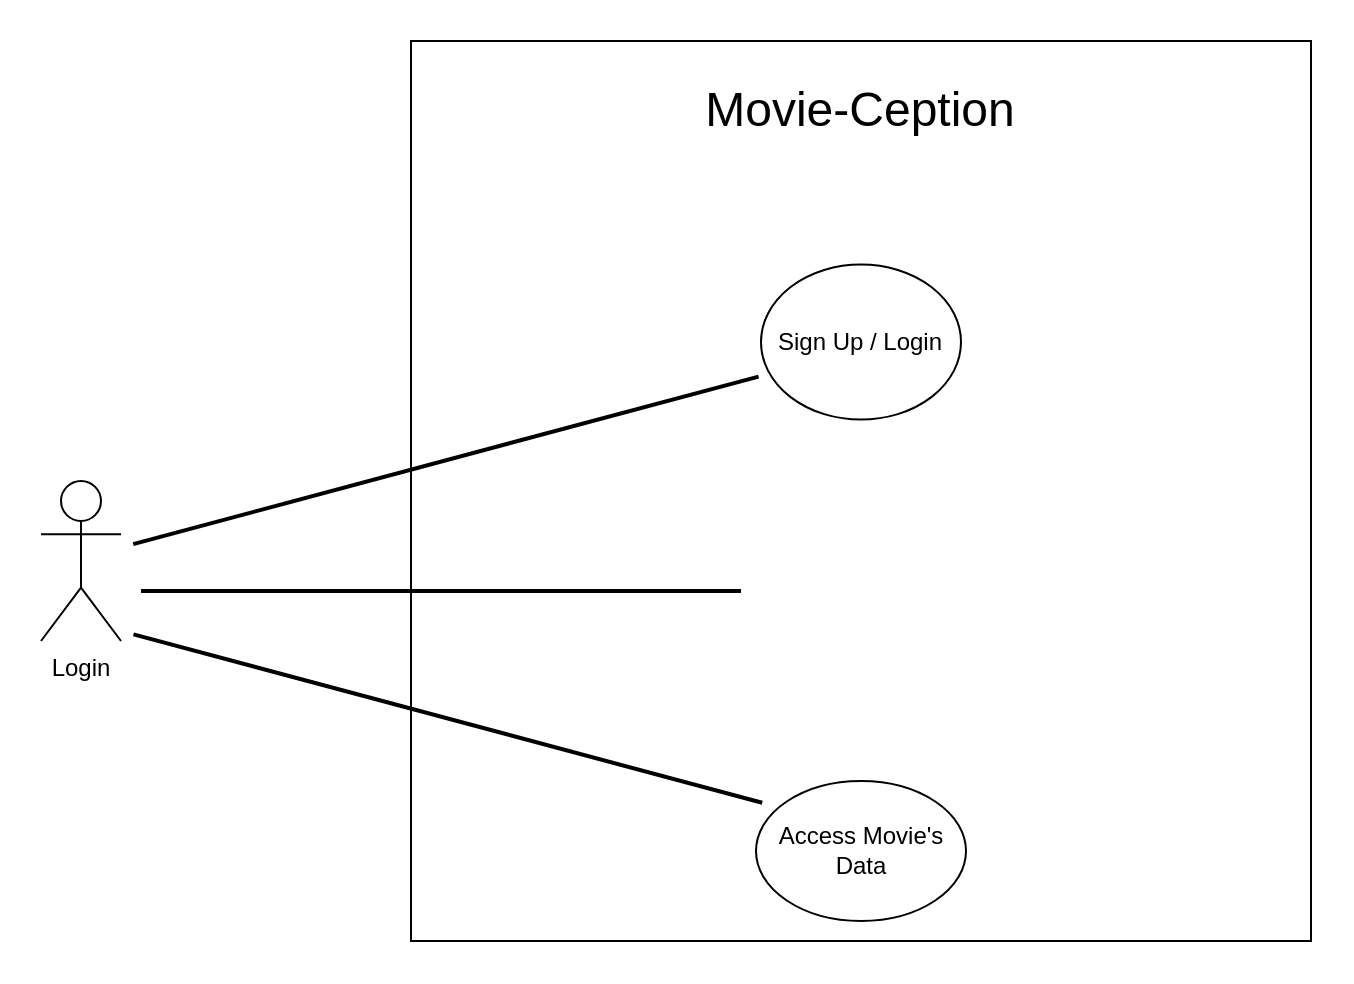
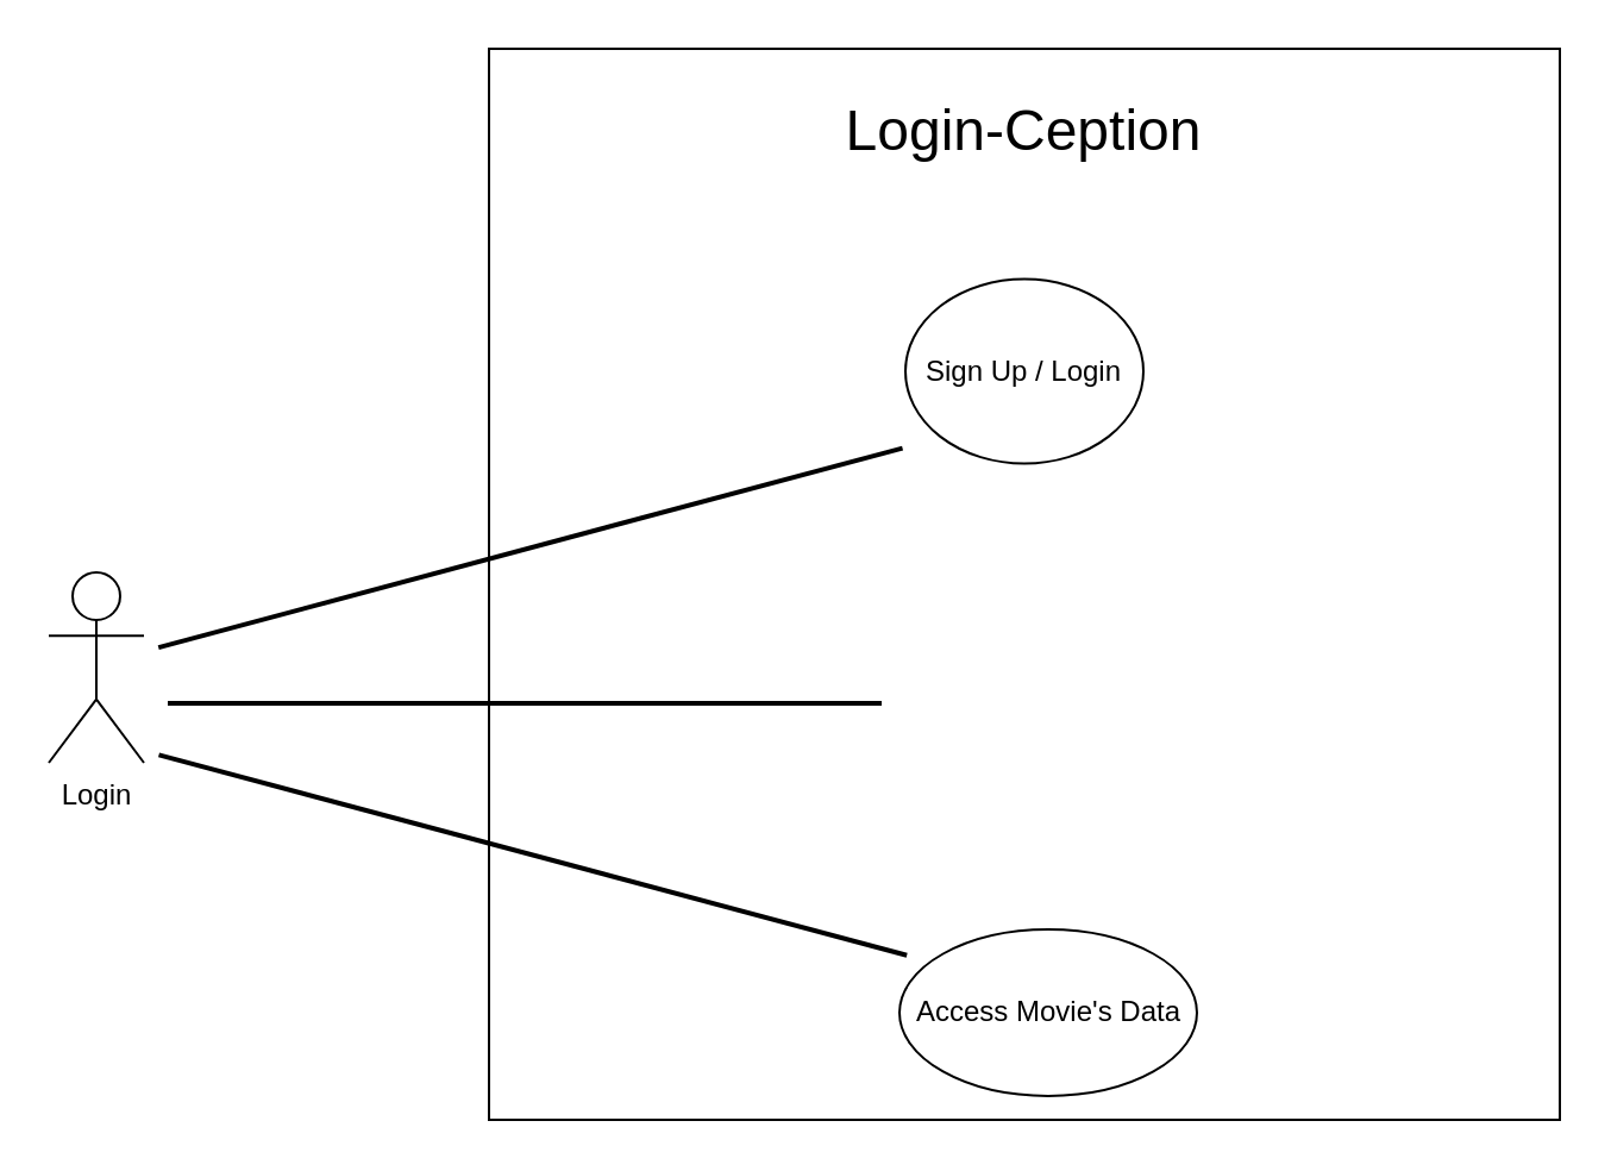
- <mxCell id="4" value="&lt;font style=&quot;font-size: 24px&quot;&gt;Movie-Ception&lt;/font&gt;" style="text;html=1;strokeColor=none;fillColor=none;align=center;verticalAlign=middle;whiteSpace=wrap;rounded=0;" vertex="1" parent="1"><mxGeometry x="345" y="30" width="170" height="50" as="geometry" /></mxCell>
+ <mxCell id="4" value="&lt;font style=&quot;font-size: 24px&quot;&gt;Login-Ception&lt;/font&gt;" style="text;html=1;strokeColor=none;fillColor=none;align=center;verticalAlign=middle;whiteSpace=wrap;rounded=0;" vertex="1" parent="1"><mxGeometry x="345" y="30" width="170" height="50" as="geometry" /></mxCell>
- <mxCell id="8" value="&lt;span&gt;Sign Up / Login&lt;/span&gt;" style="ellipse;whiteSpace=wrap;html=1;" vertex="1" parent="1"><mxGeometry x="380" y="131.79" width="100" height="77.5" as="geometry" /></mxCell>
+ <mxCell id="8" value="&lt;span&gt;Sign Up / Login&lt;/span&gt;" style="ellipse;whiteSpace=wrap;html=1;" vertex="1" parent="1"><mxGeometry x="380" y="116.79" width="100" height="77.5" as="geometry" /></mxCell>
- <mxCell id="9" value="Access Movie's Data" style="ellipse;whiteSpace=wrap;html=1;" vertex="1" parent="1"><mxGeometry x="377.5" y="390" width="105" height="70" as="geometry" /></mxCell>
+ <mxCell id="9" value="Access Movie's Data" style="ellipse;whiteSpace=wrap;html=1;" vertex="1" parent="1"><mxGeometry x="377.5" y="390" width="125" height="70" as="geometry" /></mxCell>
